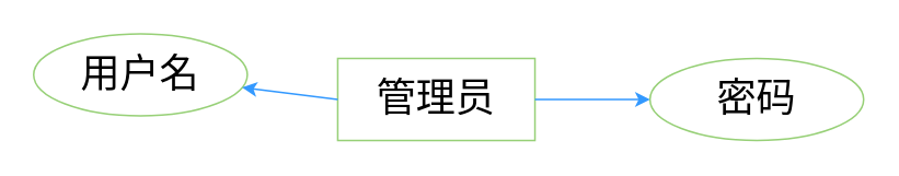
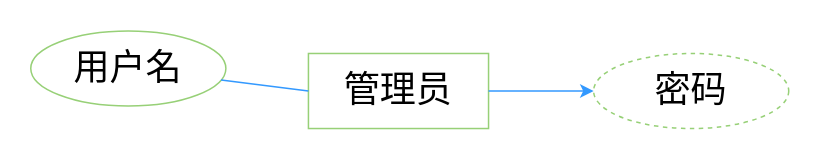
- <mxCell id="6" value="" style="endArrow=classic;html=1;rounded=0;strokeColor=#3399FF;exitX=0;exitY=0.5;exitDx=0;exitDy=0;" edge="1" parent="1" source="2" target="3"><mxGeometry width="50" height="50" relative="1" as="geometry"><mxPoint x="335" y="70" as="sourcePoint" /><mxPoint x="405" y="70" as="targetPoint" /></mxGeometry></mxCell>
+ <mxCell id="6" value="" style="endArrow=none;html=1;rounded=0;strokeColor=#3399FF;exitX=0;exitY=0.5;exitDx=0;exitDy=0;" edge="1" parent="1" source="2" target="3"><mxGeometry width="50" height="50" relative="1" as="geometry"><mxPoint x="335" y="70" as="sourcePoint" /><mxPoint x="405" y="70" as="targetPoint" /></mxGeometry></mxCell>
- <mxCell id="4" value="&lt;span style=&quot;font-size: 24px;&quot;&gt;密码&lt;/span&gt;" style="ellipse;whiteSpace=wrap;html=1;strokeColor=#97D077;" vertex="1" parent="1"><mxGeometry x="395" y="35" width="130" height="50" as="geometry" /></mxCell>
+ <mxCell id="4" value="&lt;span style=&quot;font-size: 24px;&quot;&gt;密码&lt;/span&gt;" style="ellipse;whiteSpace=wrap;html=1;strokeColor=#97D077;dashed=1;" vertex="1" parent="1"><mxGeometry x="395" y="35" width="130" height="50" as="geometry" /></mxCell>
